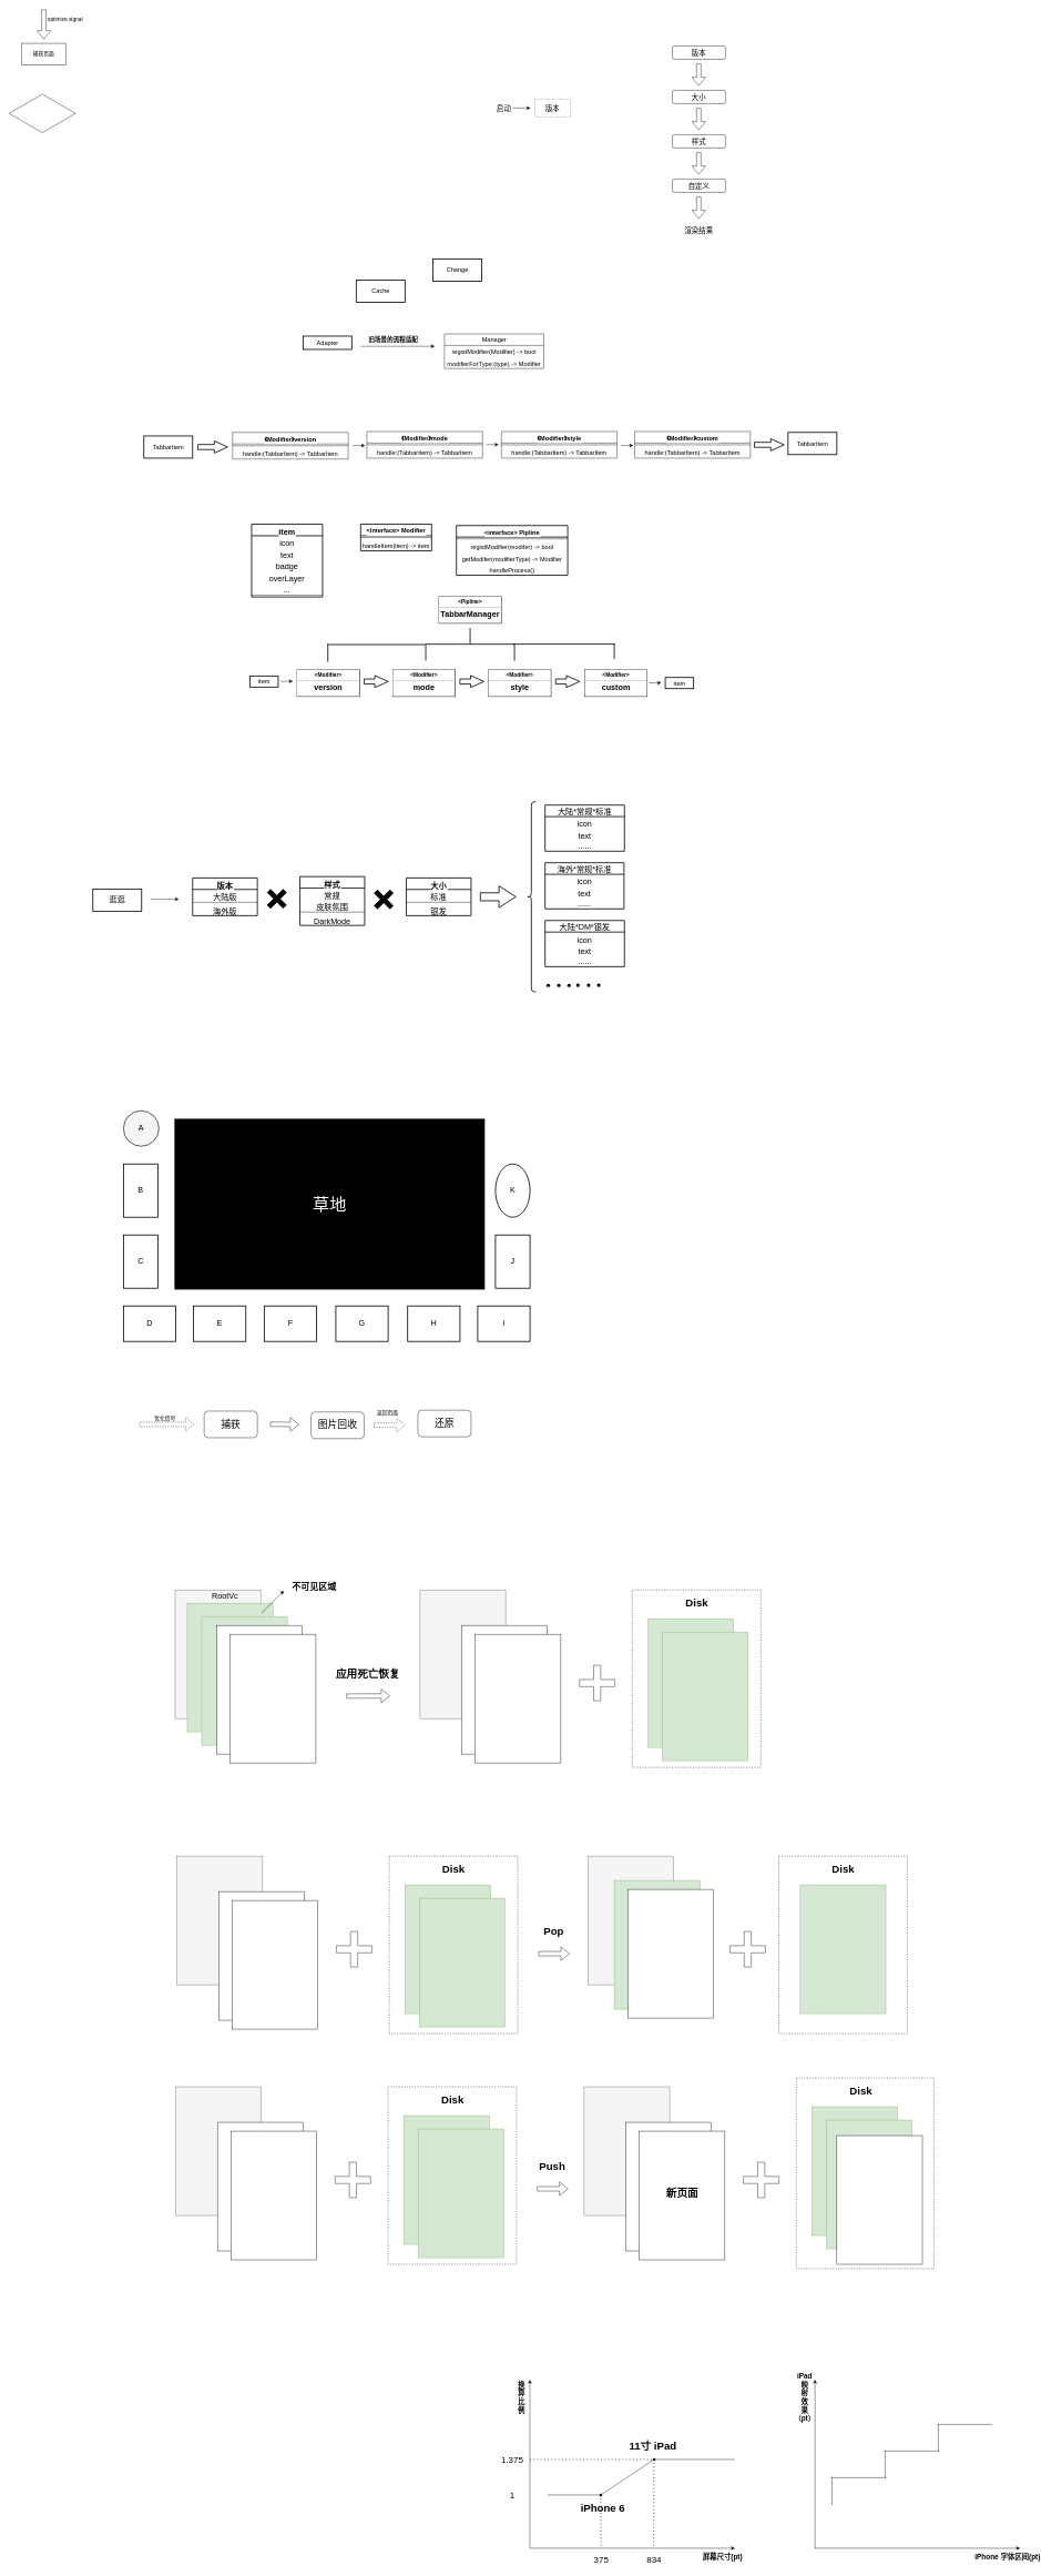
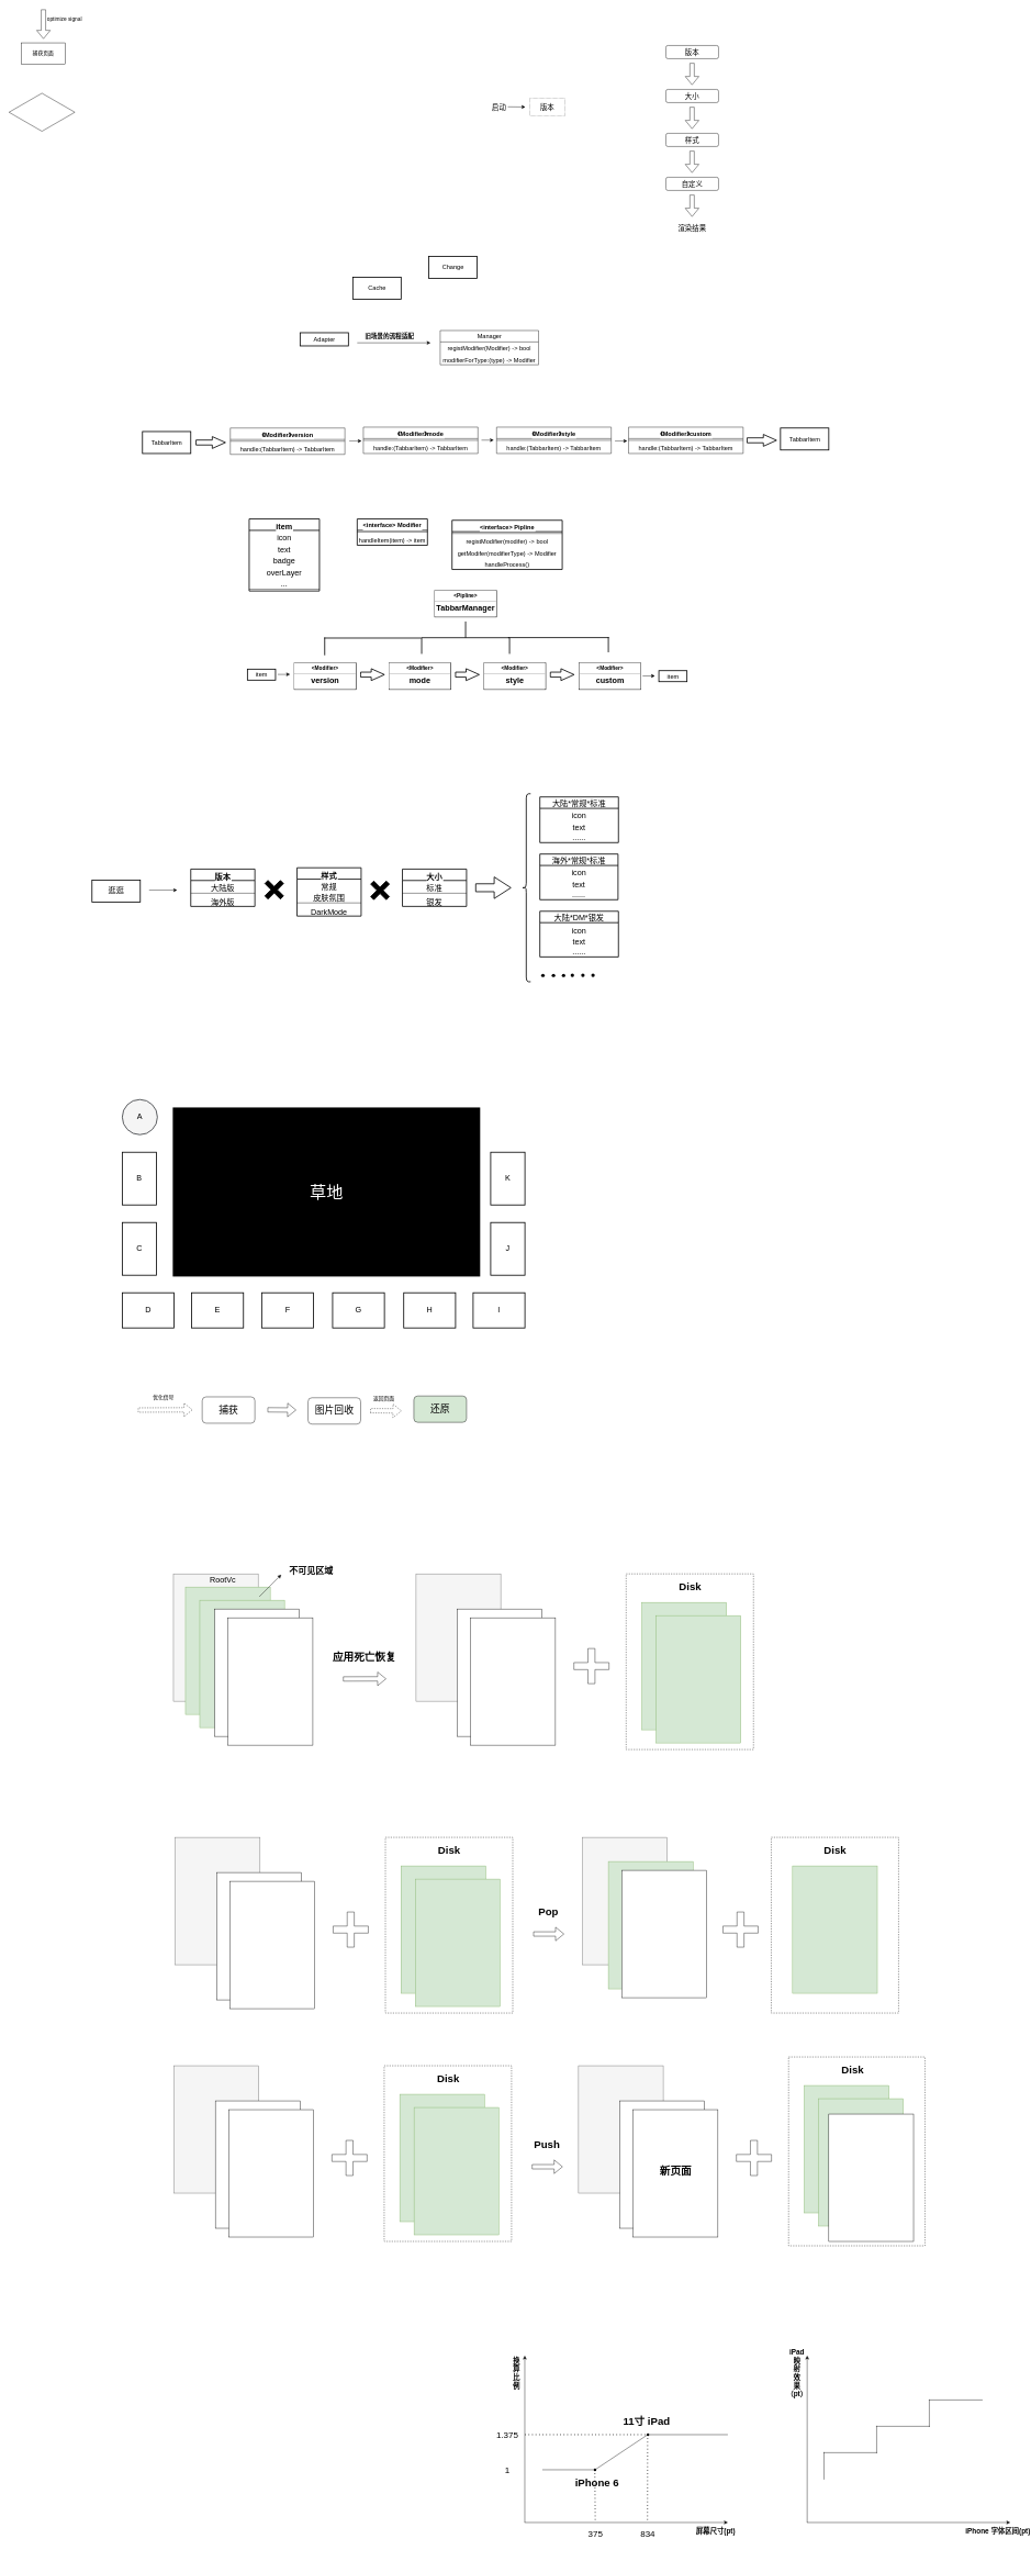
- <mxCell id="118" value="K" style="ellipse;whiteSpace=wrap;html=1;labelBackgroundColor=none;strokeColor=#000000;strokeWidth=2;fontSize=18;fillColor=none;gradientColor=none;" parent="1" vertex="1"><mxGeometry x="1117" y="2622" width="78" height="120" as="geometry" /></mxCell>
+ <mxCell id="118" value="K" style="rounded=0;whiteSpace=wrap;html=1;labelBackgroundColor=none;strokeColor=#000000;strokeWidth=2;fontSize=18;fillColor=none;gradientColor=none;" parent="1" vertex="1"><mxGeometry x="1117" y="2622" width="78" height="120" as="geometry" /></mxCell>
- <mxCell id="131" value="优化信号" style="text;html=1;strokeColor=none;fillColor=none;align=center;verticalAlign=middle;whiteSpace=wrap;rounded=0;" parent="1" vertex="1"><mxGeometry x="330" y="3181" width="84" height="30" as="geometry" /></mxCell>
+ <mxCell id="131" value="优化信号" style="text;html=1;strokeColor=none;fillColor=none;align=center;verticalAlign=middle;whiteSpace=wrap;rounded=0;" parent="1" vertex="1"><mxGeometry x="330" y="3166" width="84" height="30" as="geometry" /></mxCell>
- <mxCell id="126" value="还原" style="rounded=1;whiteSpace=wrap;html=1;fontSize=22;" parent="1" vertex="1"><mxGeometry x="942" y="3177" width="120" height="60" as="geometry" /></mxCell>
+ <mxCell id="126" value="还原" style="rounded=1;whiteSpace=wrap;html=1;fontSize=22;fillColor=#d5e8d4;" parent="1" vertex="1"><mxGeometry x="942" y="3177" width="120" height="60" as="geometry" /></mxCell>
